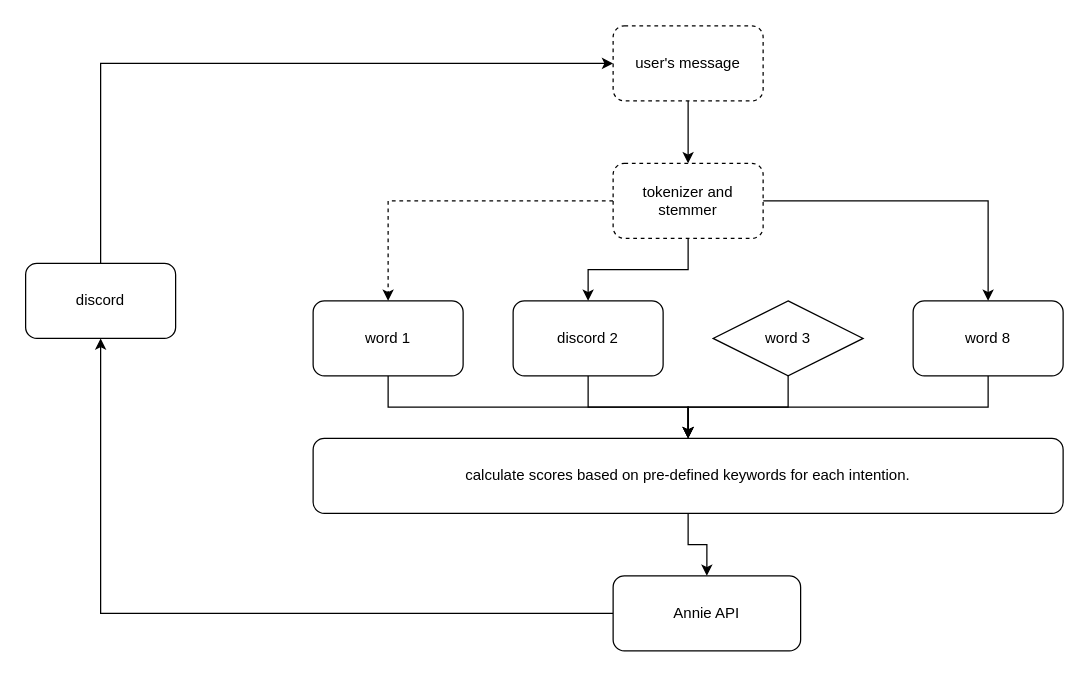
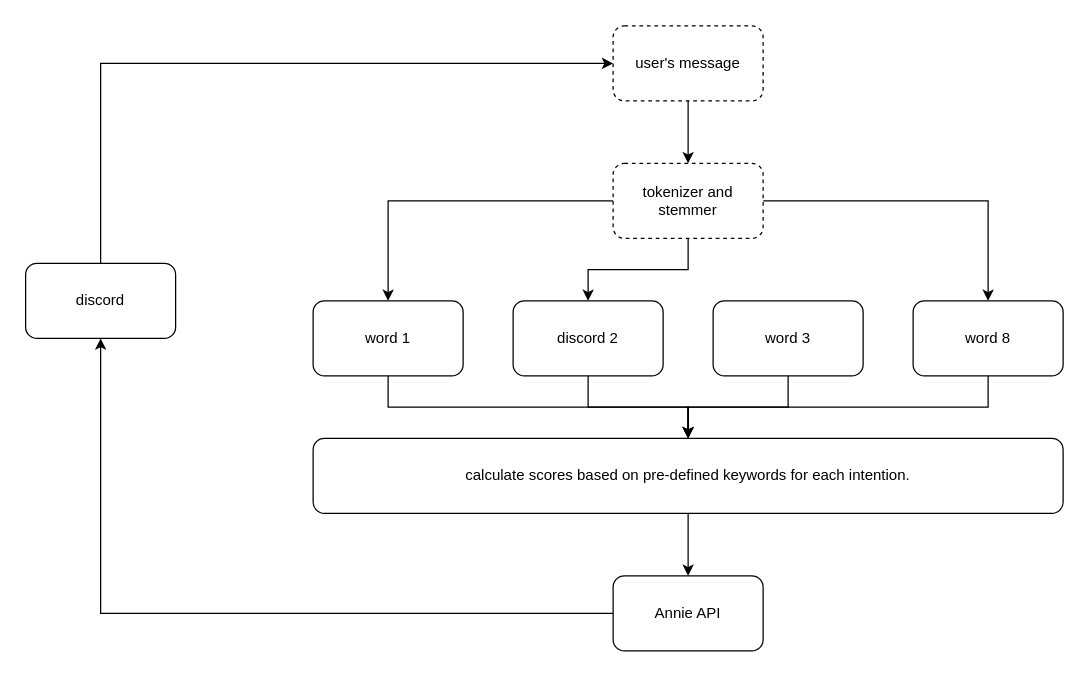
- <mxCell id="4" style="edgeStyle=orthogonalEdgeStyle;rounded=0;orthogonalLoop=1;jettySize=auto;html=1;entryX=0.5;entryY=0;entryDx=0;entryDy=0;dashed=1;" edge="1" parent="1" source="7" target="9"><mxGeometry relative="1" as="geometry" /></mxCell>
+ <mxCell id="4" style="edgeStyle=orthogonalEdgeStyle;rounded=0;orthogonalLoop=1;jettySize=auto;html=1;entryX=0.5;entryY=0;entryDx=0;entryDy=0;" edge="1" parent="1" source="7" target="9"><mxGeometry relative="1" as="geometry" /></mxCell>
- <mxCell id="13" value="word 3" style="rhombus;whiteSpace=wrap;html=1;" vertex="1" parent="1"><mxGeometry x="570" y="240" width="120" height="60" as="geometry" /></mxCell>
+ <mxCell id="13" value="word 3" style="rounded=1;whiteSpace=wrap;html=1;" vertex="1" parent="1"><mxGeometry x="570" y="240" width="120" height="60" as="geometry" /></mxCell>
- <mxCell id="19" value="Annie API" style="rounded=1;whiteSpace=wrap;html=1;" vertex="1" parent="1"><mxGeometry x="490" y="460" width="150" height="60" as="geometry" /></mxCell>
+ <mxCell id="19" value="Annie API" style="rounded=1;whiteSpace=wrap;html=1;" vertex="1" parent="1"><mxGeometry x="490" y="460" width="120" height="60" as="geometry" /></mxCell>
